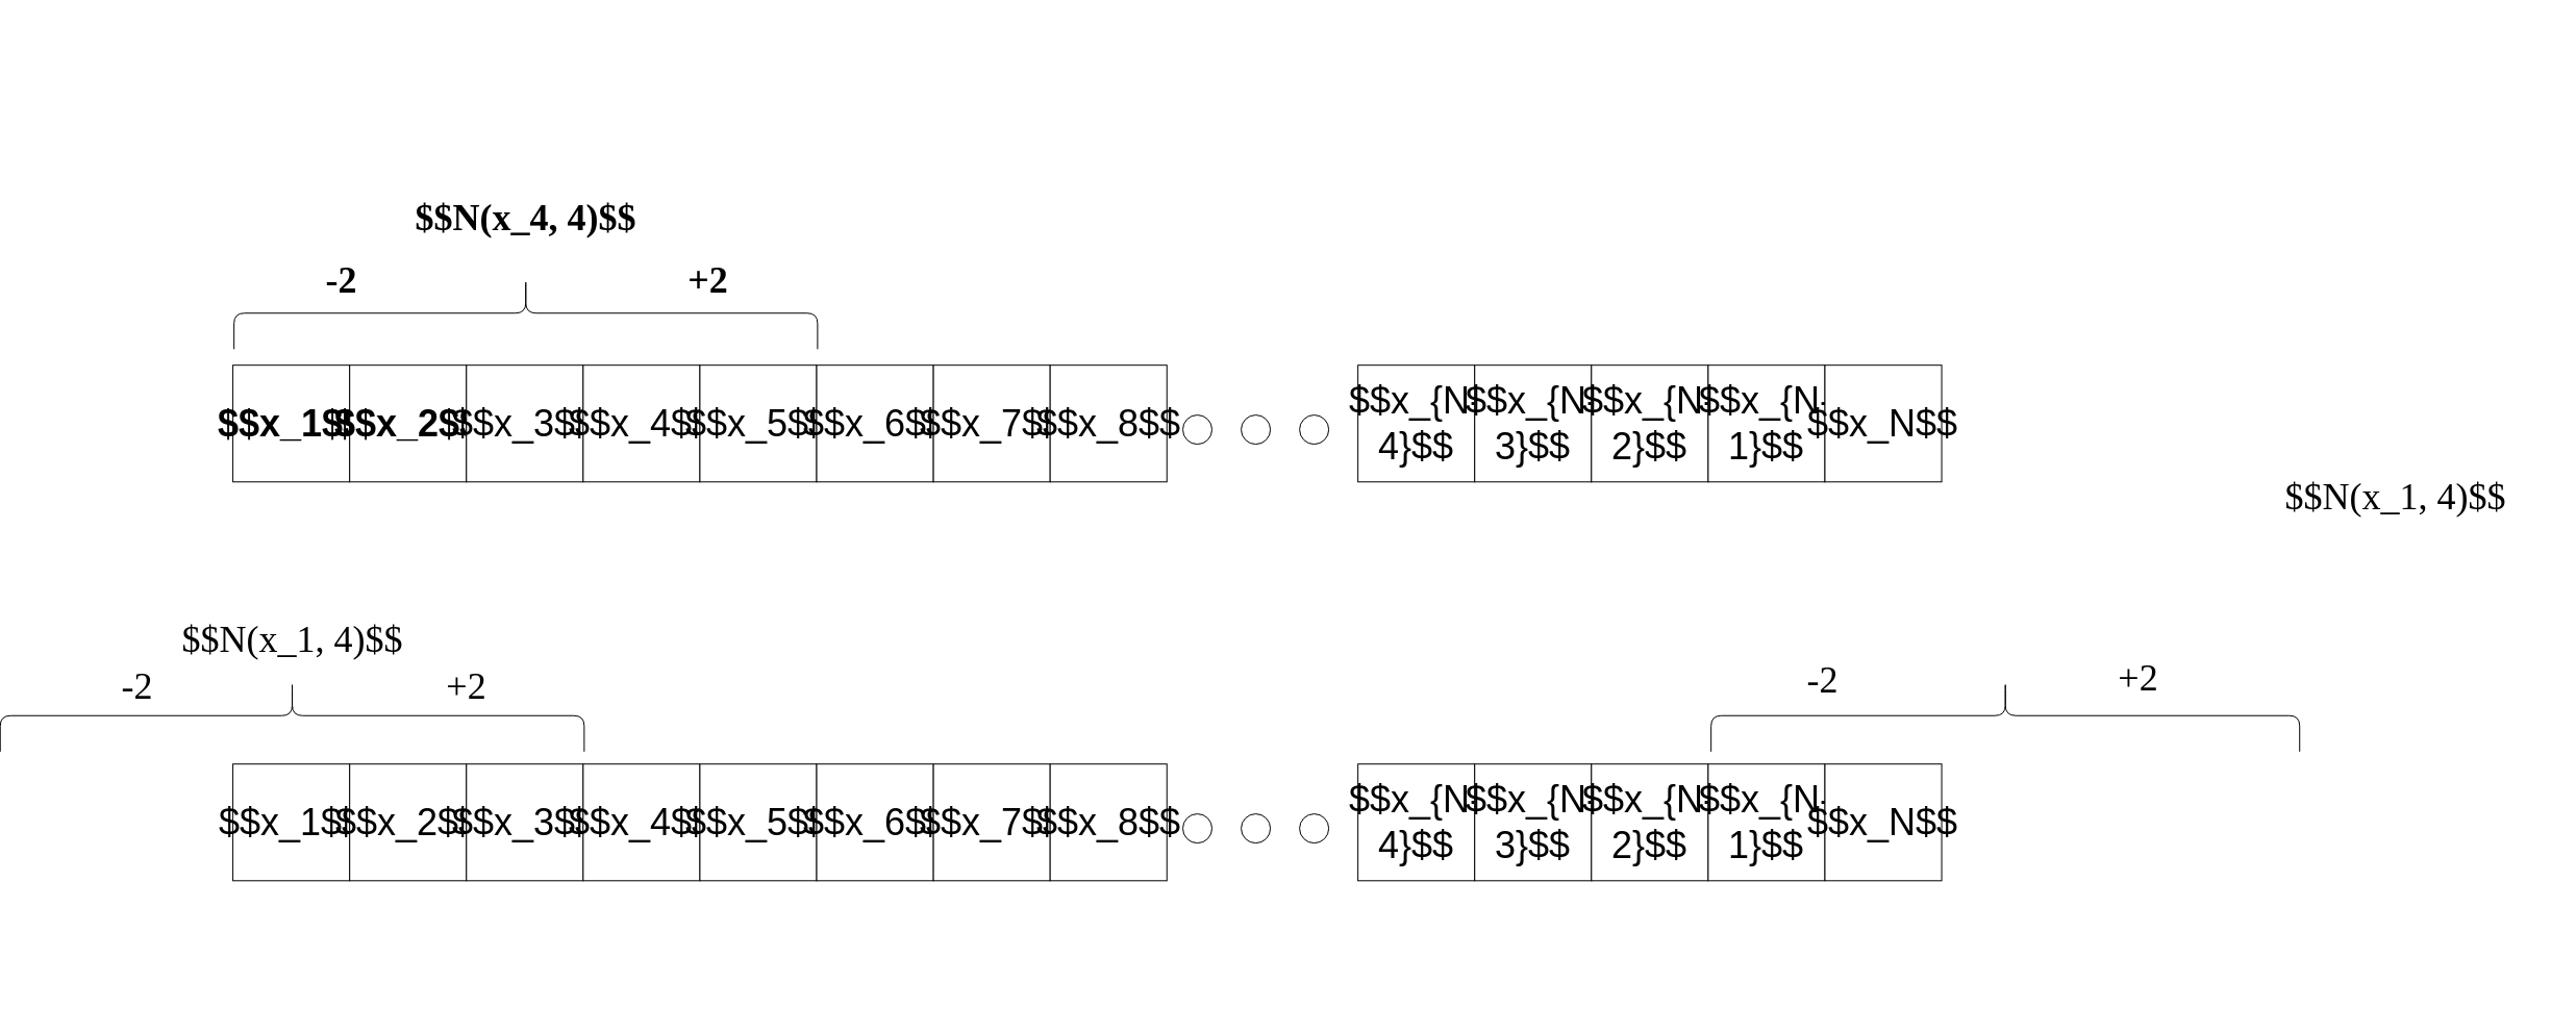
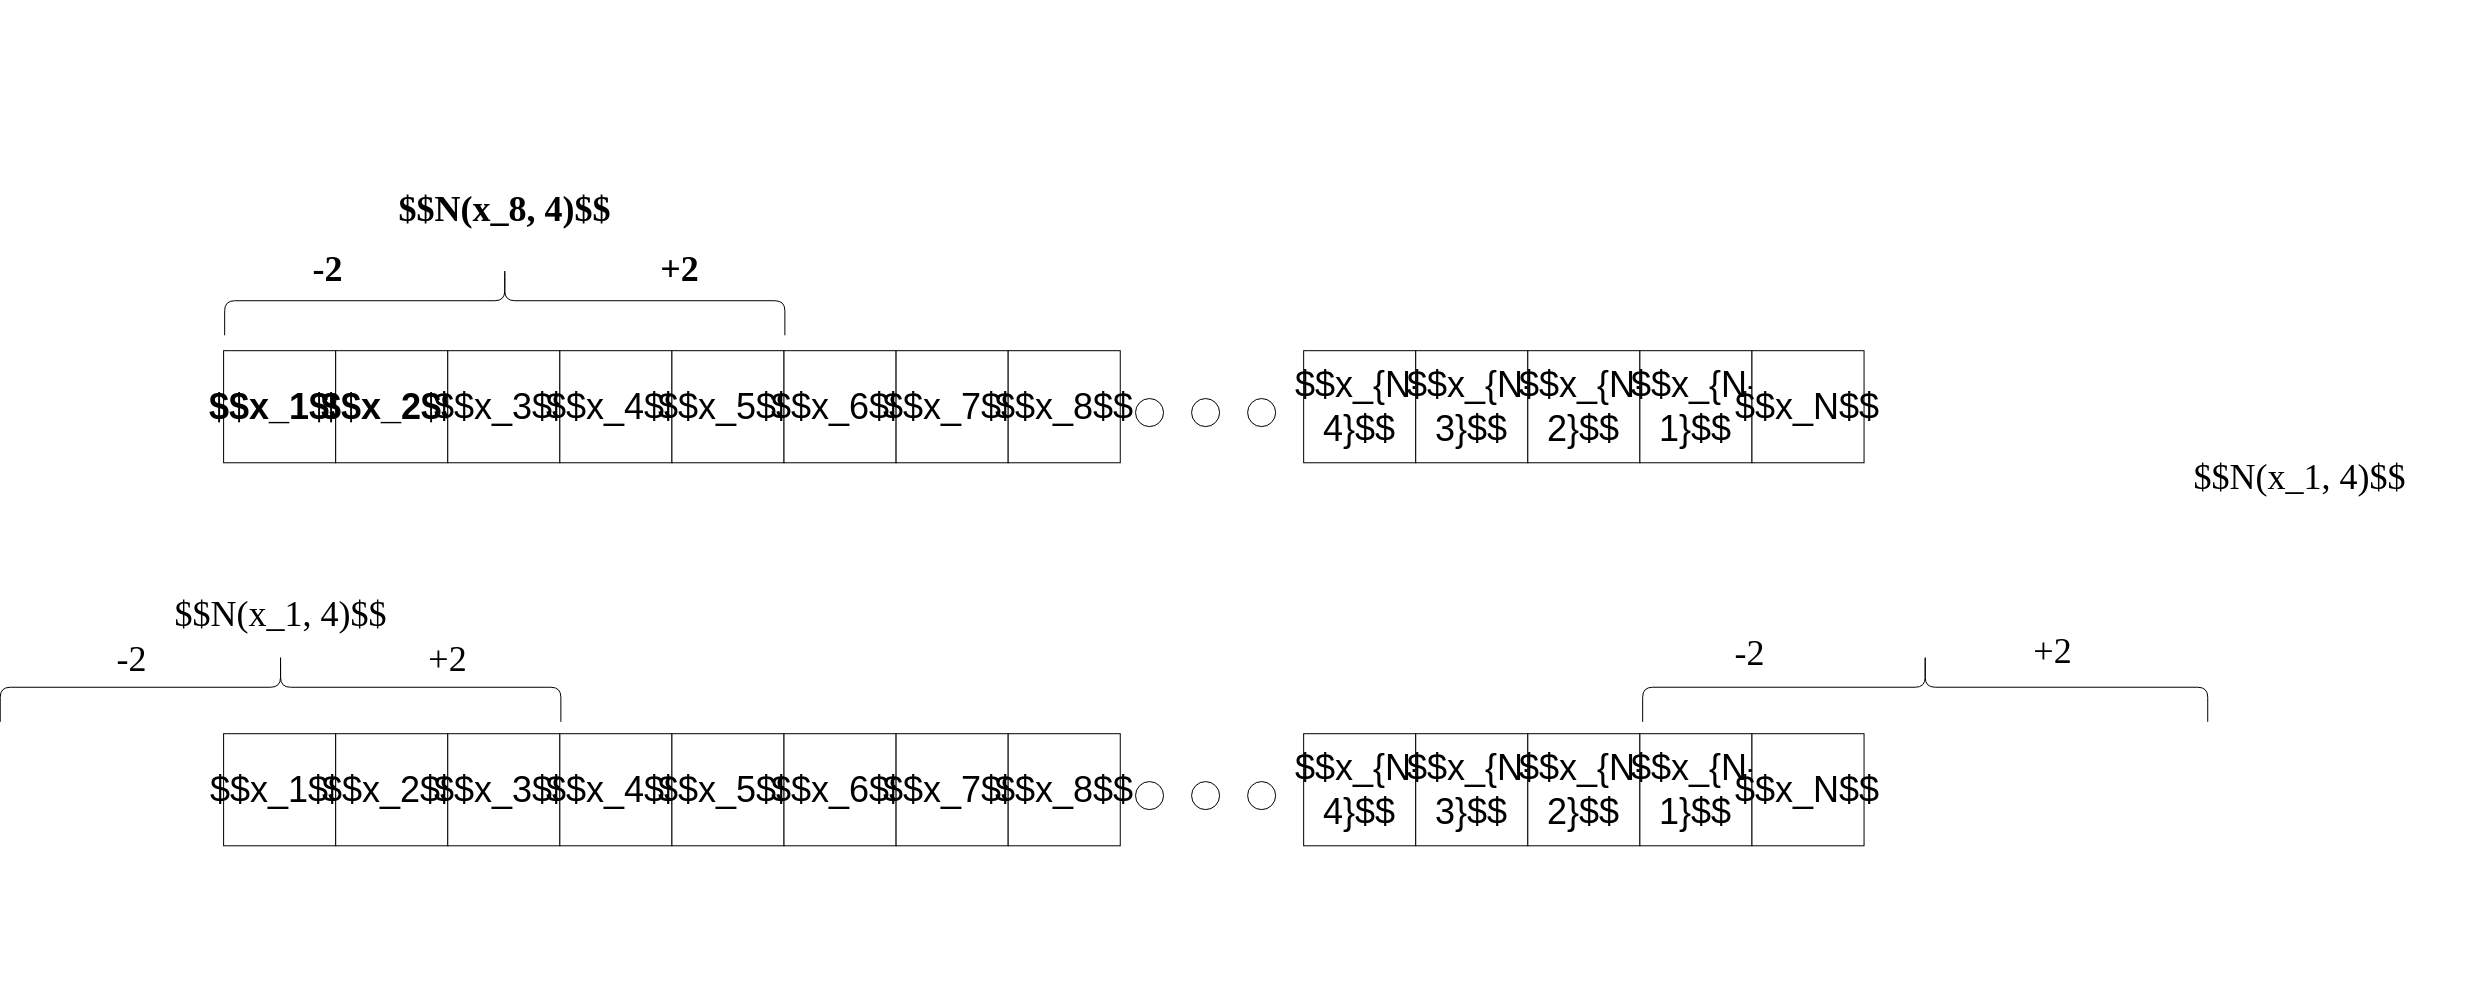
- <mxCell id="21" value="&lt;h1&gt;&lt;font style=&quot;font-size: 36px&quot;&gt;$$N(x_4, 4)$$&lt;/font&gt;&lt;/h1&gt;" style="text;html=1;align=center;verticalAlign=middle;resizable=0;points=[];autosize=1;strokeColor=none;fillColor=none;fontSize=18;fontFamily=Lucida Console;" parent="1" vertex="1"><mxGeometry x="268.289" y="169" width="310" height="80" as="geometry" /></mxCell>
+ <mxCell id="21" value="&lt;h1&gt;&lt;font style=&quot;font-size: 36px&quot;&gt;$$N(x_8, 4)$$&lt;/font&gt;&lt;/h1&gt;" style="text;html=1;align=center;verticalAlign=middle;resizable=0;points=[];autosize=1;strokeColor=none;fillColor=none;fontSize=18;fontFamily=Lucida Console;" parent="1" vertex="1"><mxGeometry x="268.289" y="169" width="310" height="80" as="geometry" /></mxCell>
